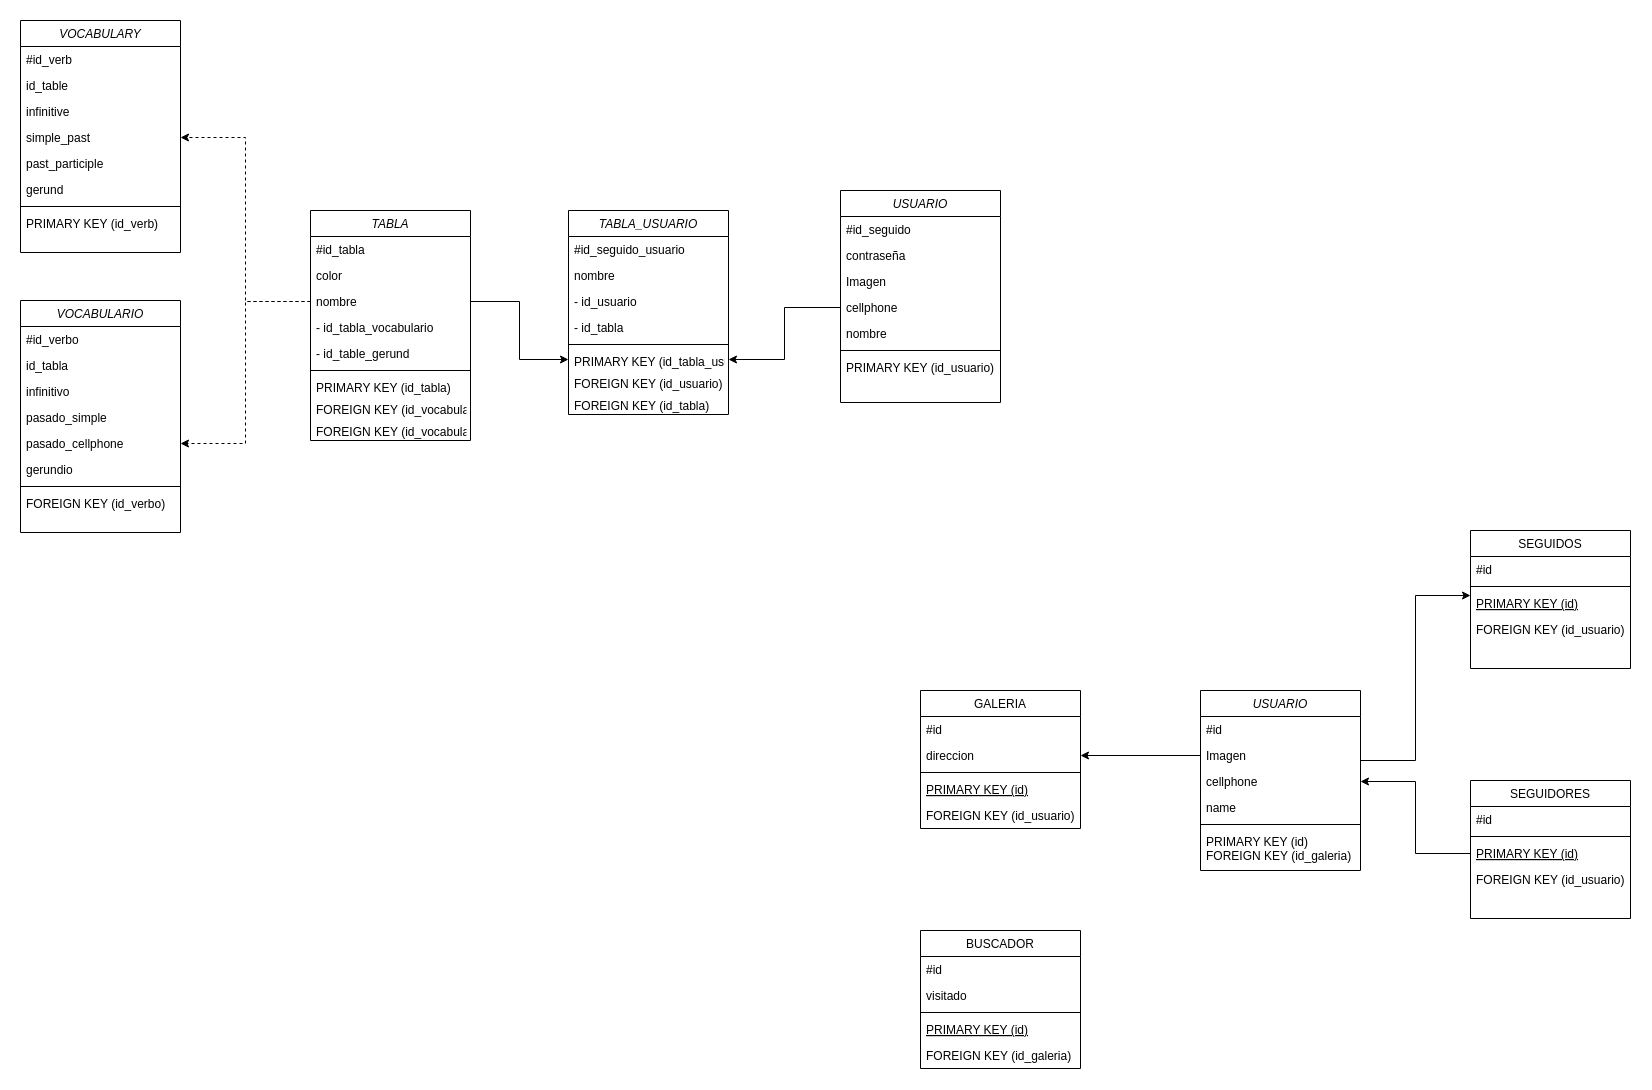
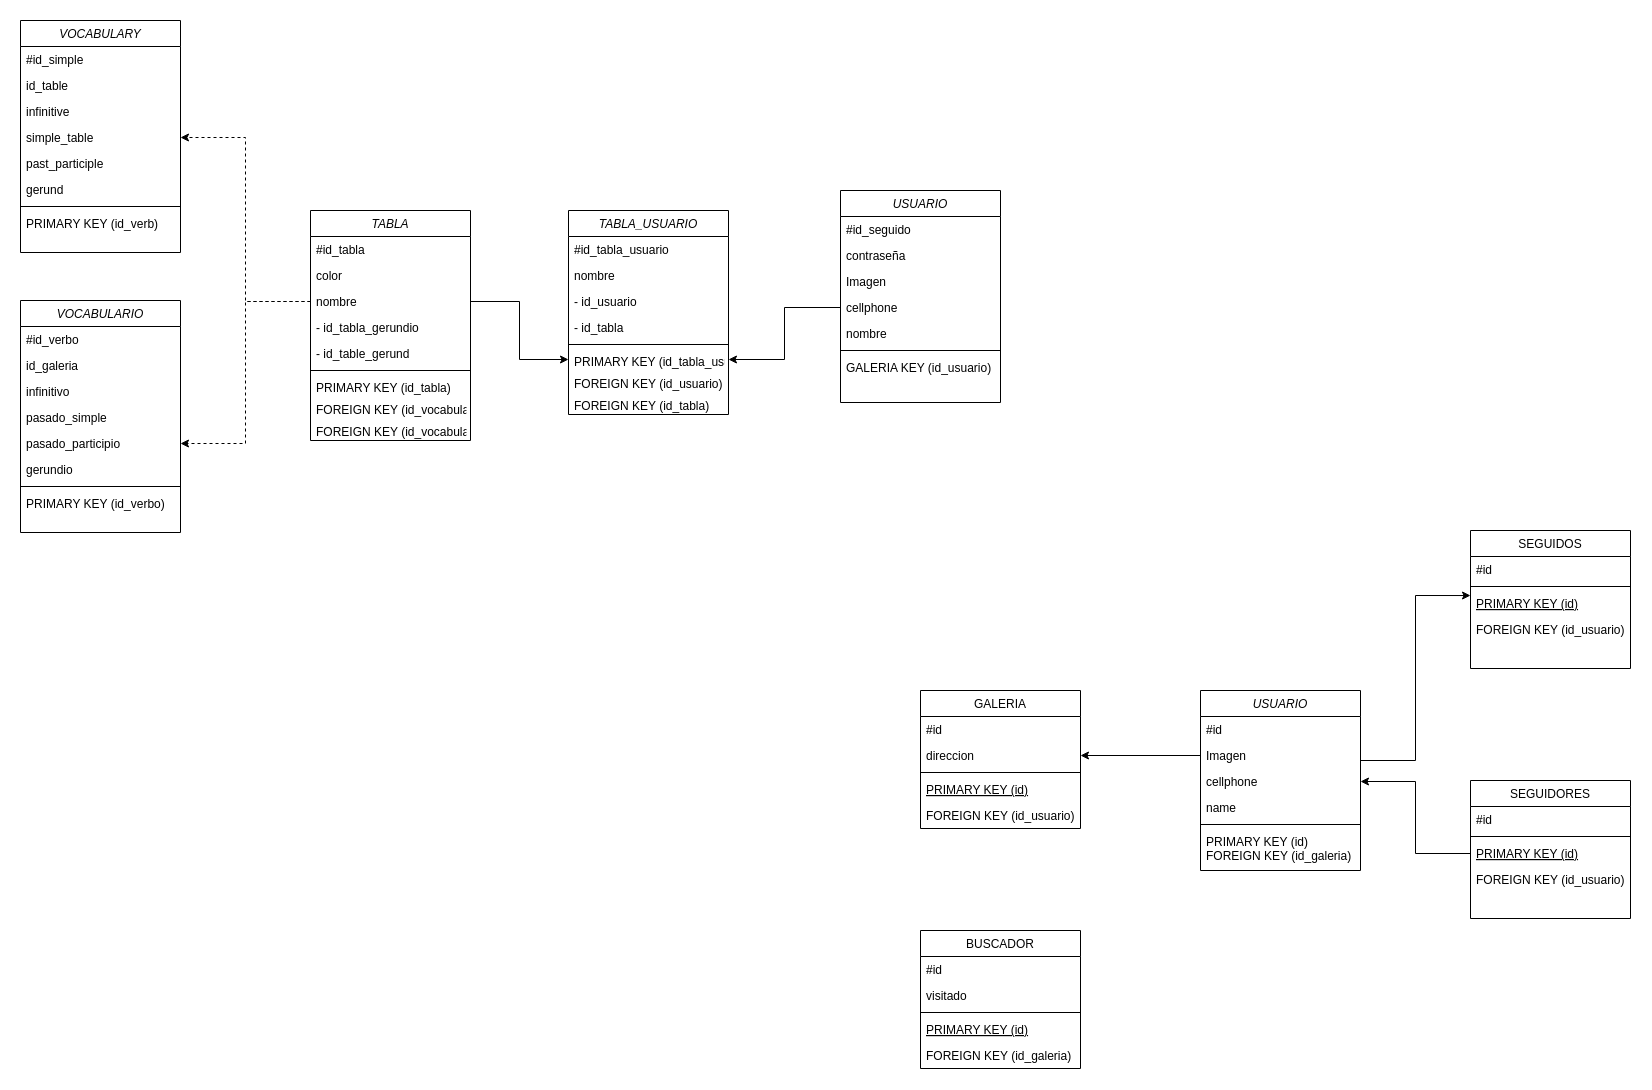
- <mxCell id="45" value="#id_verb" style="text;align=left;verticalAlign=top;spacingLeft=4;spacingRight=4;overflow=hidden;rotatable=0;points=[[0,0.5],[1,0.5]];portConstraint=eastwest;" parent="44" vertex="1"><mxGeometry y="26" width="160" height="26" as="geometry" /></mxCell>
+ <mxCell id="45" value="#id_simple" style="text;align=left;verticalAlign=top;spacingLeft=4;spacingRight=4;overflow=hidden;rotatable=0;points=[[0,0.5],[1,0.5]];portConstraint=eastwest;" parent="44" vertex="1"><mxGeometry y="26" width="160" height="26" as="geometry" /></mxCell>
- <mxCell id="48" value="simple_past" style="text;align=left;verticalAlign=top;spacingLeft=4;spacingRight=4;overflow=hidden;rotatable=0;points=[[0,0.5],[1,0.5]];portConstraint=eastwest;rounded=0;shadow=0;html=0;" parent="44" vertex="1"><mxGeometry y="104" width="160" height="26" as="geometry" /></mxCell>
+ <mxCell id="48" value="simple_table" style="text;align=left;verticalAlign=top;spacingLeft=4;spacingRight=4;overflow=hidden;rotatable=0;points=[[0,0.5],[1,0.5]];portConstraint=eastwest;rounded=0;shadow=0;html=0;" parent="44" vertex="1"><mxGeometry y="104" width="160" height="26" as="geometry" /></mxCell>
- <mxCell id="73" value="#id_seguido_usuario" style="text;align=left;verticalAlign=top;spacingLeft=4;spacingRight=4;overflow=hidden;rotatable=0;points=[[0,0.5],[1,0.5]];portConstraint=eastwest;" parent="72" vertex="1"><mxGeometry y="26" width="160" height="26" as="geometry" /></mxCell>
+ <mxCell id="73" value="#id_tabla_usuario" style="text;align=left;verticalAlign=top;spacingLeft=4;spacingRight=4;overflow=hidden;rotatable=0;points=[[0,0.5],[1,0.5]];portConstraint=eastwest;" parent="72" vertex="1"><mxGeometry y="26" width="160" height="26" as="geometry" /></mxCell>
- <mxCell id="38" value="- id_tabla_vocabulario" style="text;align=left;verticalAlign=top;spacingLeft=4;spacingRight=4;overflow=hidden;rotatable=0;points=[[0,0.5],[1,0.5]];portConstraint=eastwest;rounded=0;shadow=0;html=0;" vertex="1" parent="34"><mxGeometry y="104" width="160" height="26" as="geometry" /></mxCell>
+ <mxCell id="38" value="- id_tabla_gerundio" style="text;align=left;verticalAlign=top;spacingLeft=4;spacingRight=4;overflow=hidden;rotatable=0;points=[[0,0.5],[1,0.5]];portConstraint=eastwest;rounded=0;shadow=0;html=0;" vertex="1" parent="34"><mxGeometry y="104" width="160" height="26" as="geometry" /></mxCell>
- <mxCell id="55" value="id_tabla" style="text;align=left;verticalAlign=top;spacingLeft=4;spacingRight=4;overflow=hidden;rotatable=0;points=[[0,0.5],[1,0.5]];portConstraint=eastwest;rounded=0;shadow=0;html=0;" vertex="1" parent="53"><mxGeometry y="52" width="160" height="26" as="geometry" /></mxCell>
+ <mxCell id="55" value="id_galeria" style="text;align=left;verticalAlign=top;spacingLeft=4;spacingRight=4;overflow=hidden;rotatable=0;points=[[0,0.5],[1,0.5]];portConstraint=eastwest;rounded=0;shadow=0;html=0;" vertex="1" parent="53"><mxGeometry y="52" width="160" height="26" as="geometry" /></mxCell>
- <mxCell id="69" value="PRIMARY KEY (id_usuario)" style="text;align=left;verticalAlign=top;spacingLeft=4;spacingRight=4;overflow=hidden;rotatable=0;points=[[0,0.5],[1,0.5]];portConstraint=eastwest;" parent="62" vertex="1"><mxGeometry y="164" width="160" height="22" as="geometry" /></mxCell>
+ <mxCell id="69" value="GALERIA KEY (id_usuario)" style="text;align=left;verticalAlign=top;spacingLeft=4;spacingRight=4;overflow=hidden;rotatable=0;points=[[0,0.5],[1,0.5]];portConstraint=eastwest;" parent="62" vertex="1"><mxGeometry y="164" width="160" height="22" as="geometry" /></mxCell>
- <mxCell id="58" value="pasado_cellphone" style="text;align=left;verticalAlign=top;spacingLeft=4;spacingRight=4;overflow=hidden;rotatable=0;points=[[0,0.5],[1,0.5]];portConstraint=eastwest;rounded=0;shadow=0;html=0;" parent="53" vertex="1"><mxGeometry y="130" width="160" height="26" as="geometry" /></mxCell>
+ <mxCell id="58" value="pasado_participio" style="text;align=left;verticalAlign=top;spacingLeft=4;spacingRight=4;overflow=hidden;rotatable=0;points=[[0,0.5],[1,0.5]];portConstraint=eastwest;rounded=0;shadow=0;html=0;" parent="53" vertex="1"><mxGeometry y="130" width="160" height="26" as="geometry" /></mxCell>
- <mxCell id="61" value="FOREIGN KEY (id_verbo)" style="text;align=left;verticalAlign=top;spacingLeft=4;spacingRight=4;overflow=hidden;rotatable=0;points=[[0,0.5],[1,0.5]];portConstraint=eastwest;" parent="53" vertex="1"><mxGeometry y="190" width="160" height="42" as="geometry" /></mxCell>
+ <mxCell id="61" value="PRIMARY KEY (id_verbo)" style="text;align=left;verticalAlign=top;spacingLeft=4;spacingRight=4;overflow=hidden;rotatable=0;points=[[0,0.5],[1,0.5]];portConstraint=eastwest;" parent="53" vertex="1"><mxGeometry y="190" width="160" height="42" as="geometry" /></mxCell>
